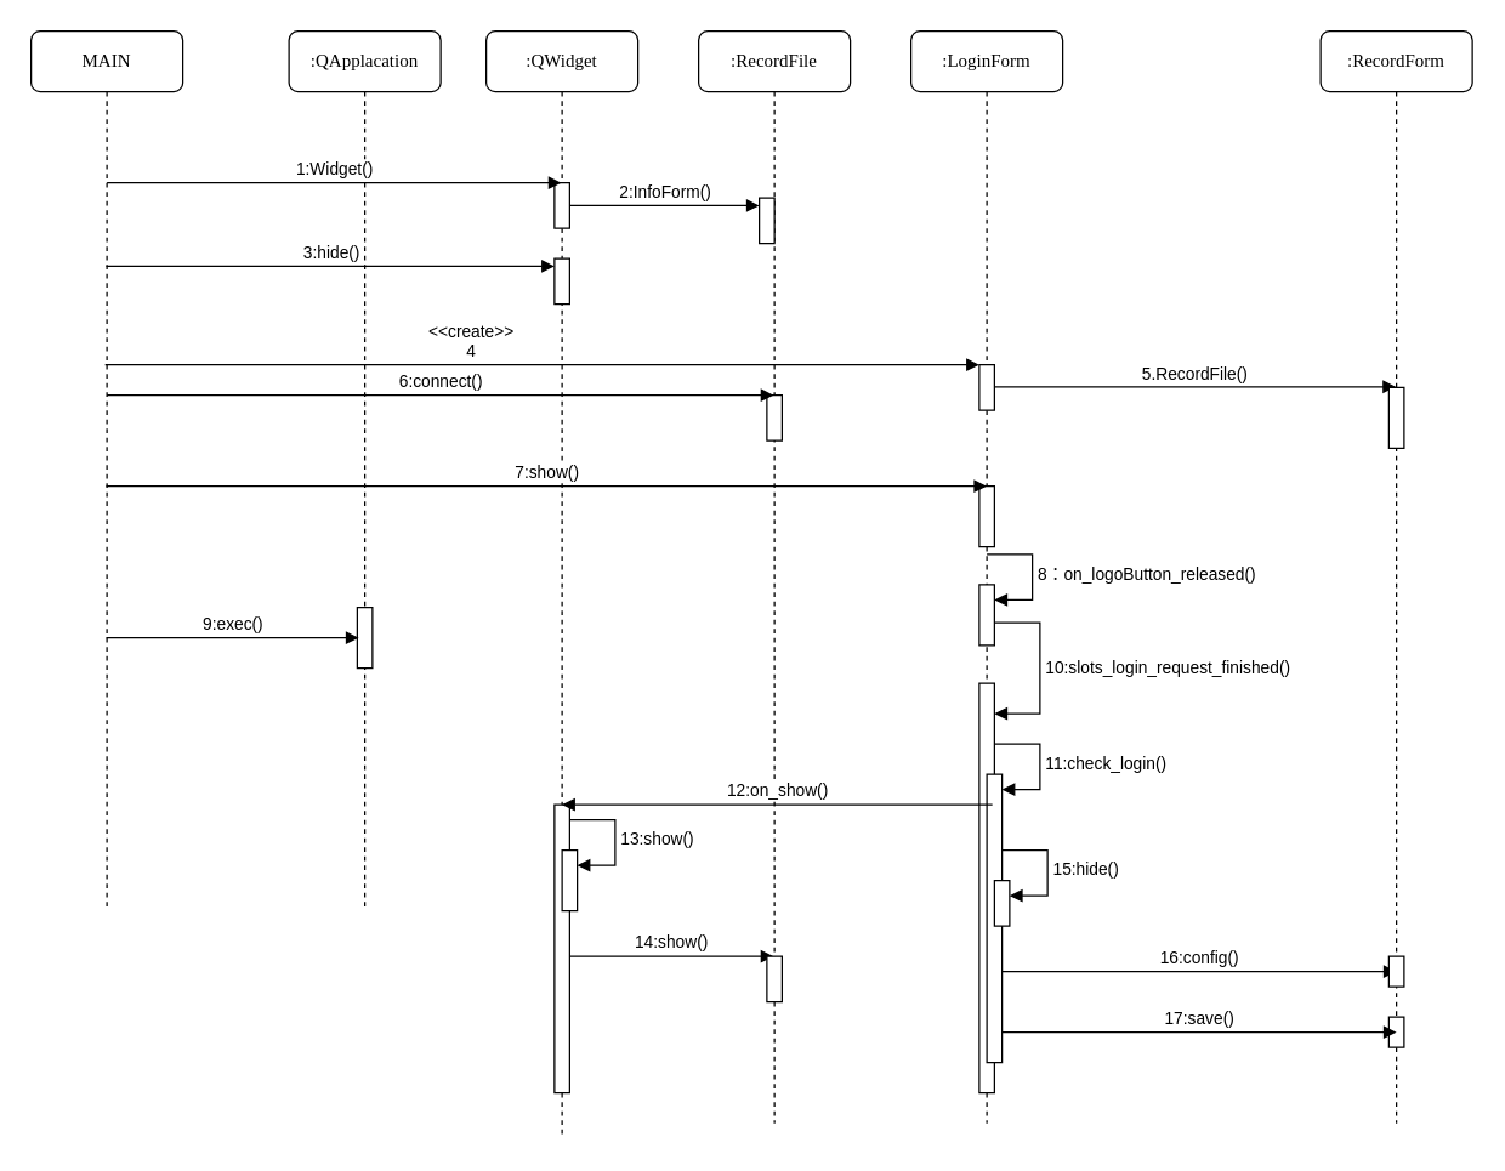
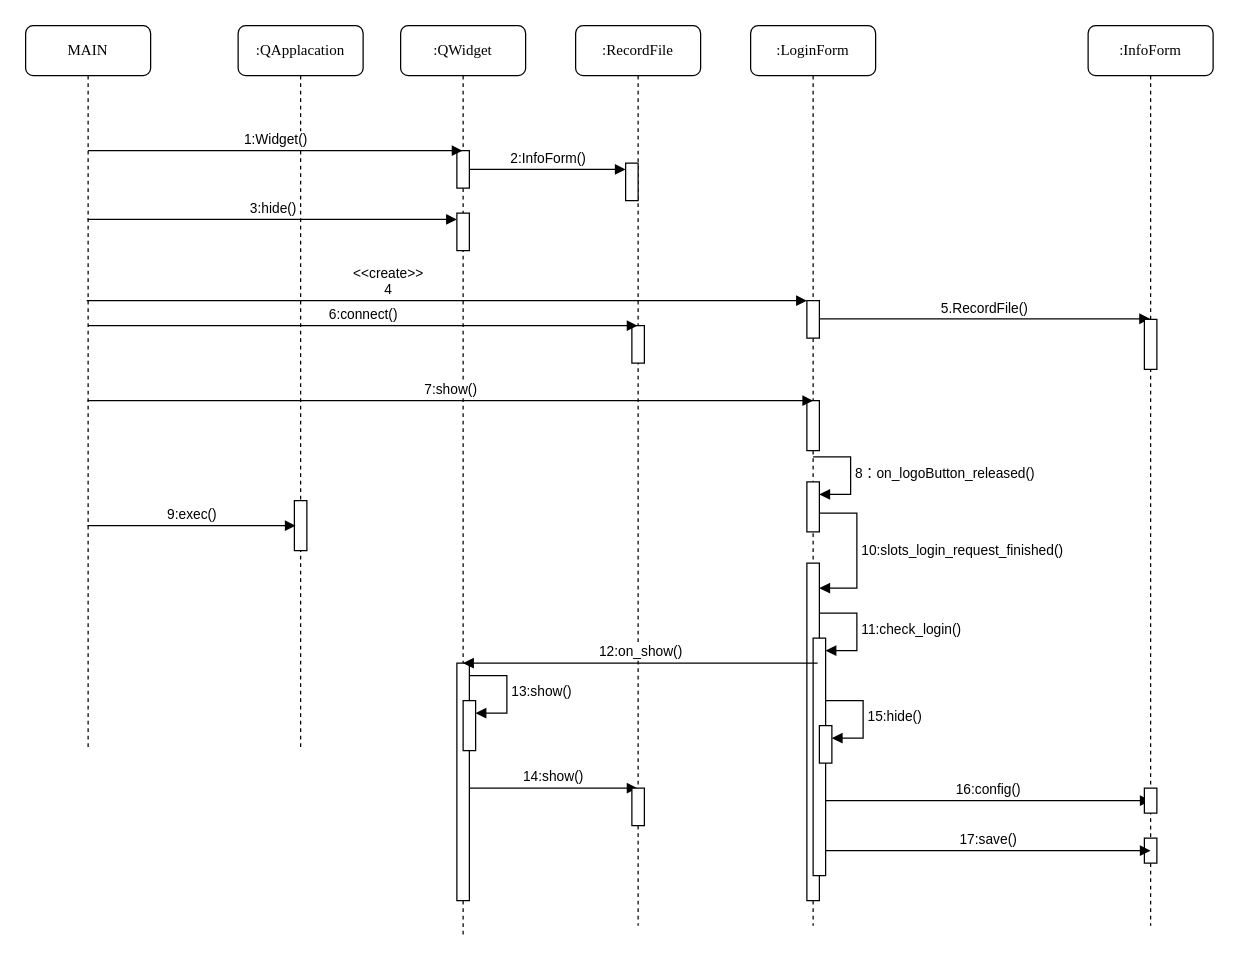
- <mxCell id="29" value=":RecordForm" style="shape=umlLifeline;perimeter=lifelinePerimeter;whiteSpace=wrap;html=1;container=1;collapsible=0;recursiveResize=0;outlineConnect=0;rounded=1;shadow=0;comic=0;labelBackgroundColor=none;strokeWidth=1;fontFamily=Verdana;fontSize=12;align=center;" parent="1" vertex="1"><mxGeometry x="870" y="20" width="100" height="720" as="geometry" /></mxCell>
+ <mxCell id="29" value=":InfoForm" style="shape=umlLifeline;perimeter=lifelinePerimeter;whiteSpace=wrap;html=1;container=1;collapsible=0;recursiveResize=0;outlineConnect=0;rounded=1;shadow=0;comic=0;labelBackgroundColor=none;strokeWidth=1;fontFamily=Verdana;fontSize=12;align=center;" parent="1" vertex="1"><mxGeometry x="870" y="20" width="100" height="720" as="geometry" /></mxCell>
